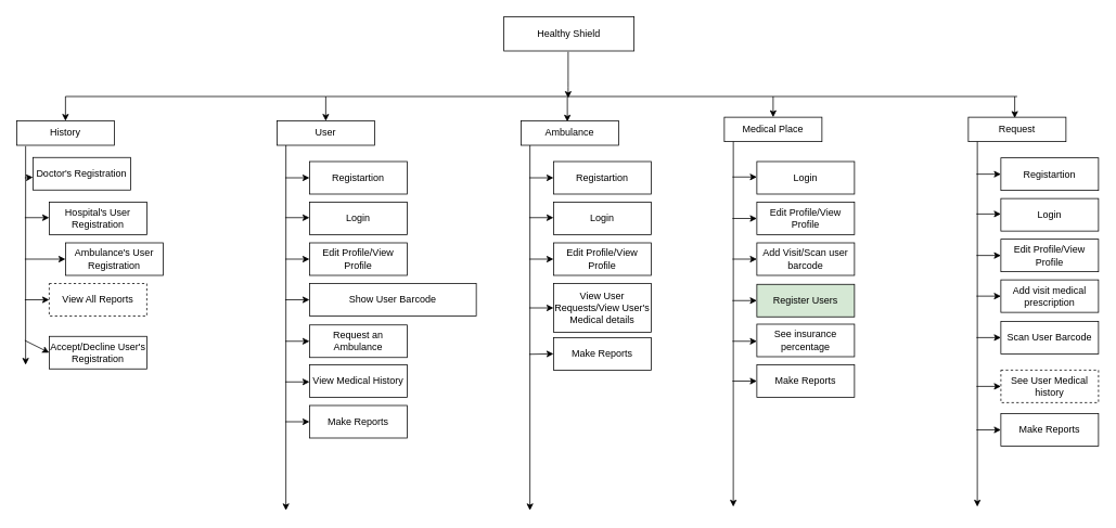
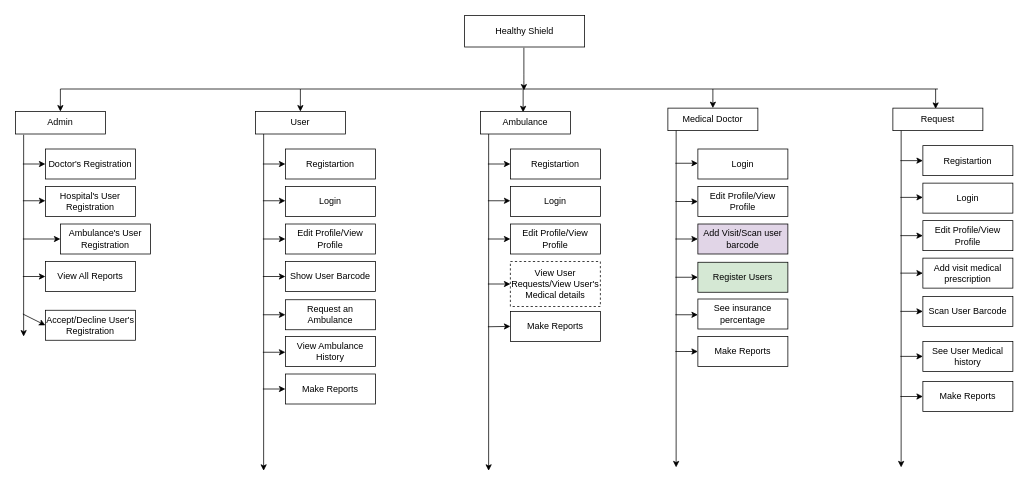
- <mxCell id="48" value="Medical Place" style="rounded=0;whiteSpace=wrap;html=1;" parent="1" vertex="1"><mxGeometry x="890" y="143.5" width="120" height="30" as="geometry" /></mxCell>
+ <mxCell id="48" value="Medical Doctor" style="rounded=0;whiteSpace=wrap;html=1;" parent="1" vertex="1"><mxGeometry x="890" y="143.5" width="120" height="30" as="geometry" /></mxCell>
- <mxCell id="6" value="History" style="rounded=0;whiteSpace=wrap;html=1;" parent="1" vertex="1"><mxGeometry x="20" y="148" width="120" height="30" as="geometry" /></mxCell>
+ <mxCell id="6" value="Admin" style="rounded=0;whiteSpace=wrap;html=1;" parent="1" vertex="1"><mxGeometry x="20" y="148" width="120" height="30" as="geometry" /></mxCell>
- <mxCell id="9" value="Doctor's Registration" style="rounded=0;whiteSpace=wrap;html=1;" parent="1" vertex="1"><mxGeometry x="40" y="193" width="120" height="40" as="geometry" /></mxCell>
+ <mxCell id="9" value="Doctor's Registration" style="rounded=0;whiteSpace=wrap;html=1;" parent="1" vertex="1"><mxGeometry x="60" y="198" width="120" height="40" as="geometry" /></mxCell>
- <mxCell id="54" value="Add Visit/Scan user barcode" style="rounded=0;whiteSpace=wrap;html=1;" parent="1" vertex="1"><mxGeometry x="930" y="298" width="120" height="40" as="geometry" /></mxCell>
+ <mxCell id="54" value="Add Visit/Scan user barcode" style="rounded=0;whiteSpace=wrap;html=1;fillColor=#e1d5e7;" parent="1" vertex="1"><mxGeometry x="930" y="298" width="120" height="40" as="geometry" /></mxCell>
- <mxCell id="14" value="View All Reports" style="rounded=0;whiteSpace=wrap;html=1;dashed=1;" parent="1" vertex="1"><mxGeometry x="60" y="348" width="120" height="40" as="geometry" /></mxCell>
+ <mxCell id="14" value="View All Reports" style="rounded=0;whiteSpace=wrap;html=1;" parent="1" vertex="1"><mxGeometry x="60" y="348" width="120" height="40" as="geometry" /></mxCell>
- <mxCell id="25" value="Show User Barcode" style="rounded=0;whiteSpace=wrap;html=1;" parent="1" vertex="1"><mxGeometry x="380" y="348" width="205" height="40" as="geometry" /></mxCell>
+ <mxCell id="25" value="Show User Barcode" style="rounded=0;whiteSpace=wrap;html=1;" parent="1" vertex="1"><mxGeometry x="380" y="348" width="120" height="40" as="geometry" /></mxCell>
- <mxCell id="41" value="View User Requests/View User's Medical details" style="rounded=0;whiteSpace=wrap;html=1;" parent="1" vertex="1"><mxGeometry x="680" y="348" width="120" height="60" as="geometry" /></mxCell>
+ <mxCell id="41" value="View User Requests/View User's Medical details" style="rounded=0;whiteSpace=wrap;html=1;dashed=1;" parent="1" vertex="1"><mxGeometry x="680" y="348" width="120" height="60" as="geometry" /></mxCell>
- <mxCell id="30" value="View Medical History" style="rounded=0;whiteSpace=wrap;html=1;" parent="1" vertex="1"><mxGeometry x="380" y="448" width="120" height="40" as="geometry" /></mxCell>
+ <mxCell id="30" value="View Ambulance History" style="rounded=0;whiteSpace=wrap;html=1;" parent="1" vertex="1"><mxGeometry x="380" y="448" width="120" height="40" as="geometry" /></mxCell>
- <mxCell id="73" value="See User Medical history" style="rounded=0;whiteSpace=wrap;html=1;dashed=1;" parent="1" vertex="1"><mxGeometry x="1230" y="454.5" width="120" height="40" as="geometry" /></mxCell>
+ <mxCell id="73" value="See User Medical history" style="rounded=0;whiteSpace=wrap;html=1;" parent="1" vertex="1"><mxGeometry x="1230" y="454.5" width="120" height="40" as="geometry" /></mxCell>
